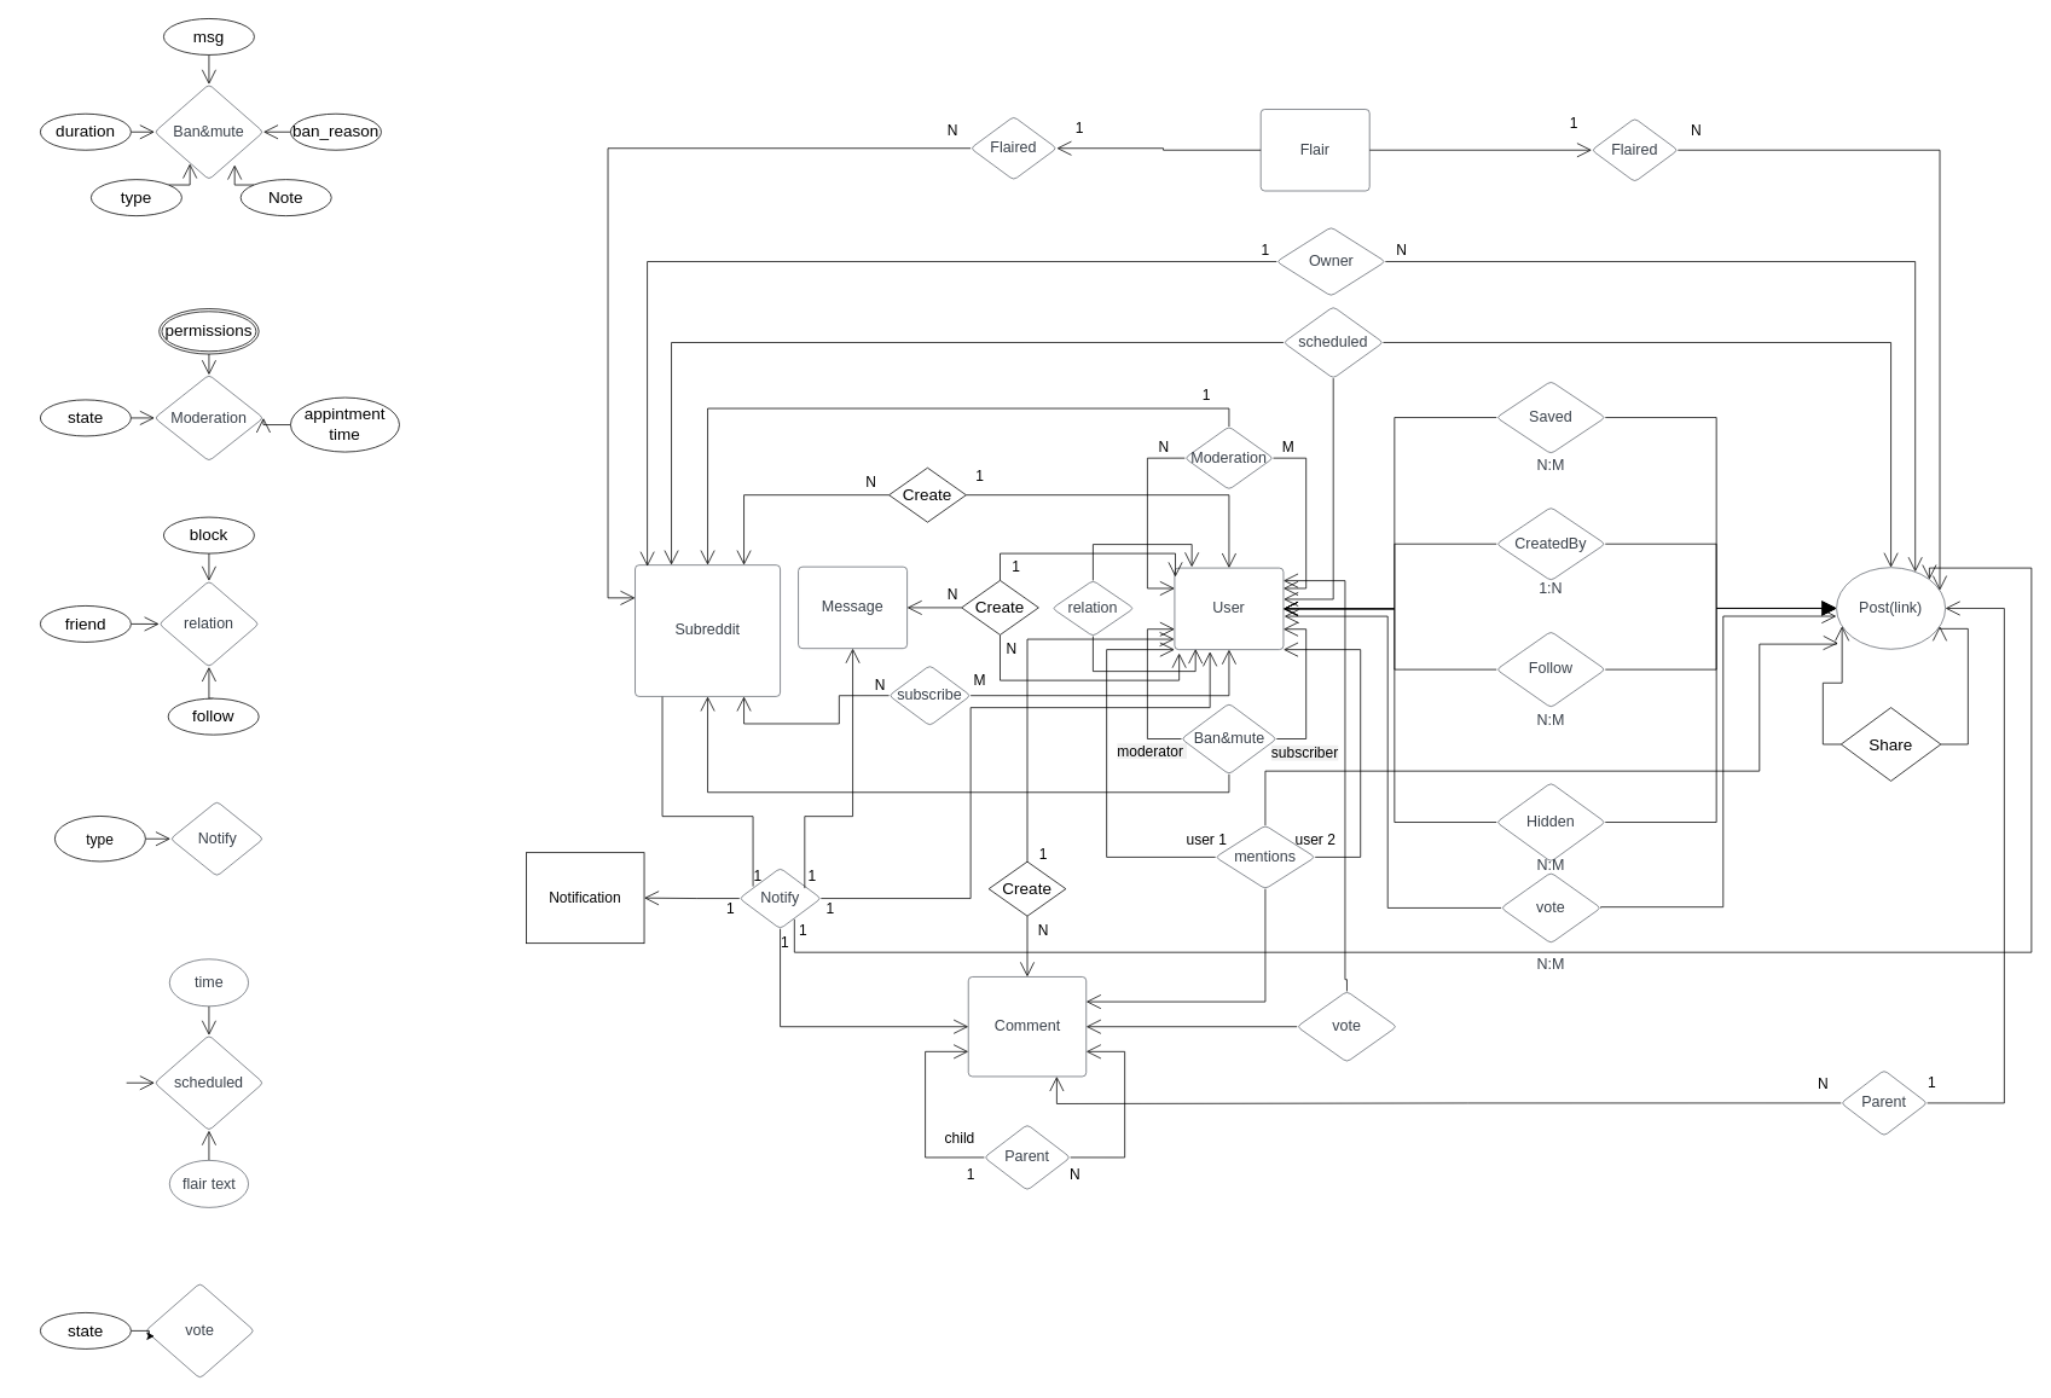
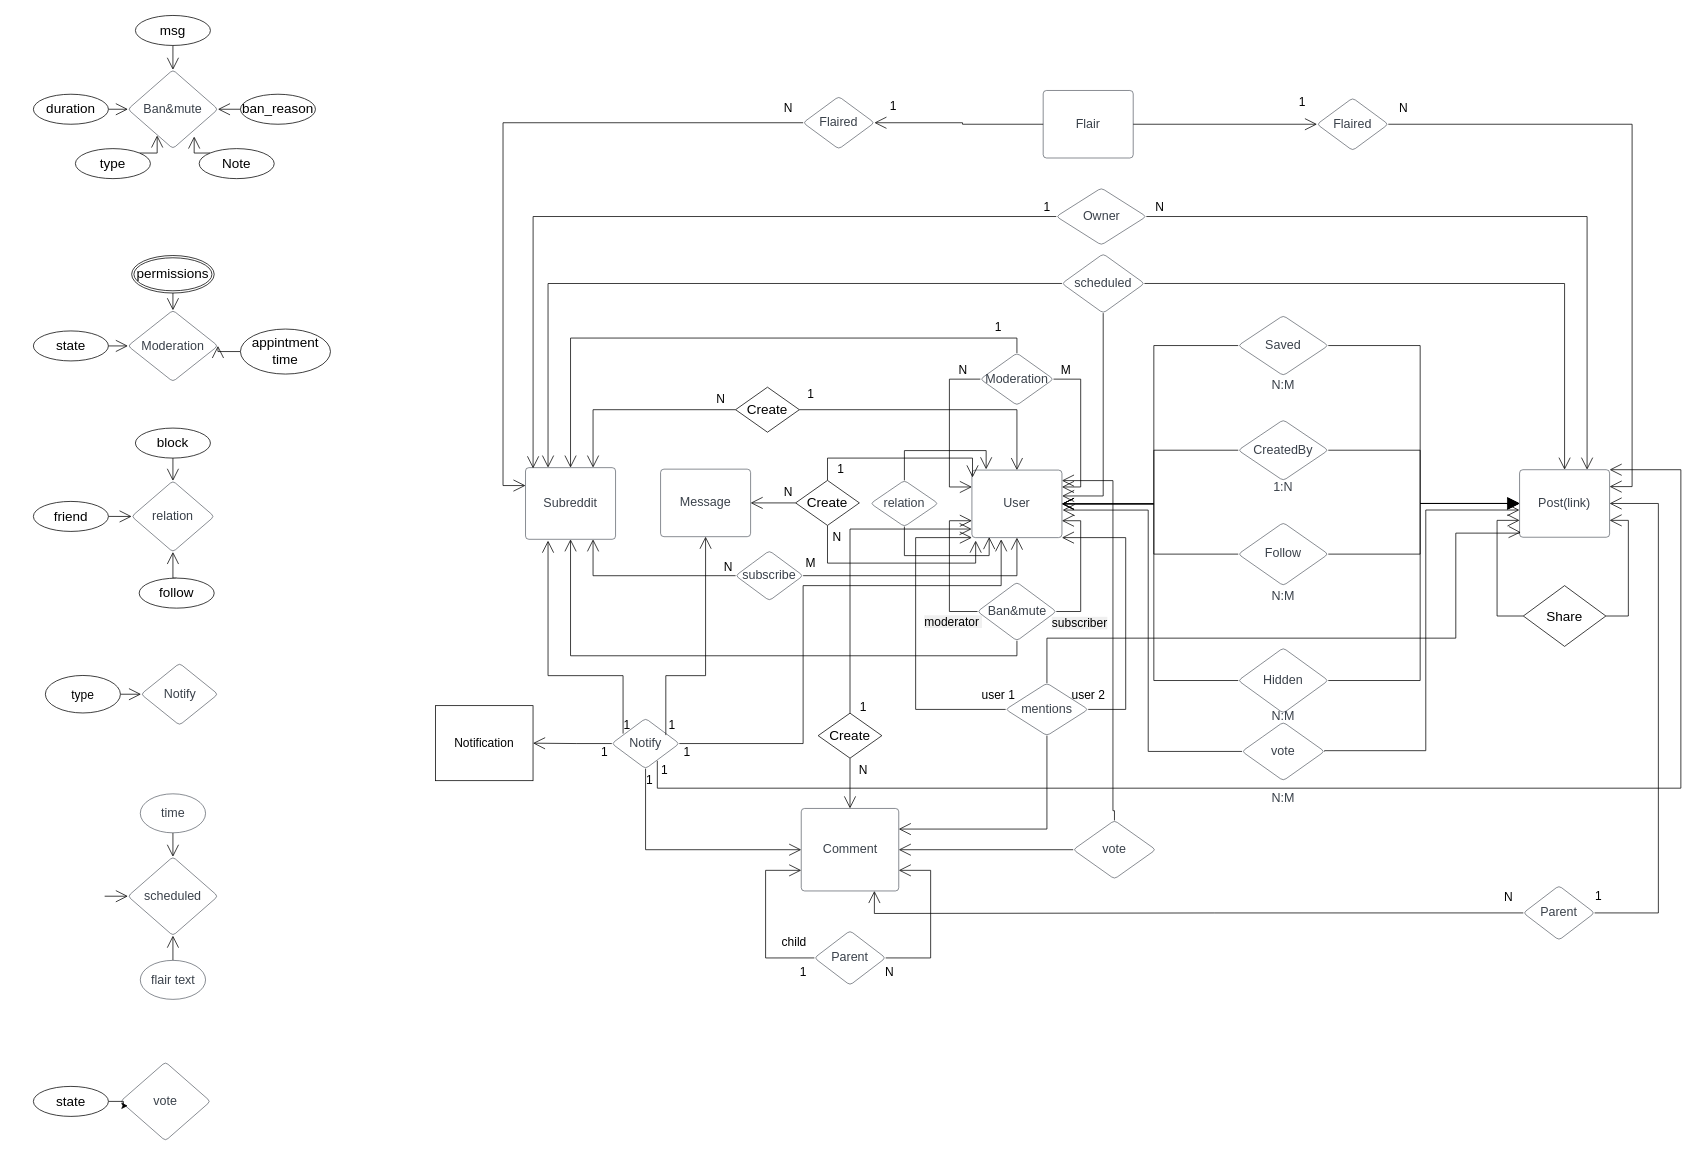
- <mxCell id="55" value="Post(link)" style="ellipse;html=1;overflow=block;blockSpacing=1;whiteSpace=wrap;fontSize=16.7;fontColor=#3a414a;spacing=3.8;strokeColor=#3a414a;strokeOpacity=100;absoluteArcSize=1;arcSize=9;strokeWidth=0.8;" parent="2" vertex="1"><mxGeometry x="2005" y="605.5" width="120" height="90" as="geometry" /></mxCell>
+ <mxCell id="55" value="Post(link)" style="html=1;overflow=block;blockSpacing=1;whiteSpace=wrap;fontSize=16.7;fontColor=#3a414a;spacing=3.8;strokeColor=#3a414a;strokeOpacity=100;rounded=1;absoluteArcSize=1;arcSize=9;strokeWidth=0.8;" parent="2" vertex="1"><mxGeometry x="2005" y="605.5" width="120" height="90" as="geometry" /></mxCell>
- <mxCell id="64" value="Subreddit" style="html=1;overflow=block;blockSpacing=1;whiteSpace=wrap;fontSize=16.7;fontColor=#3a414a;spacing=3.8;strokeColor=#3a414a;strokeOpacity=100;rounded=1;absoluteArcSize=1;arcSize=9;strokeWidth=0.8;" parent="2" vertex="1"><mxGeometry x="680" y="602.75" width="160" height="145" as="geometry" /></mxCell>
+ <mxCell id="64" value="Subreddit" style="html=1;overflow=block;blockSpacing=1;whiteSpace=wrap;fontSize=16.7;fontColor=#3a414a;spacing=3.8;strokeColor=#3a414a;strokeOpacity=100;rounded=1;absoluteArcSize=1;arcSize=9;strokeWidth=0.8;" parent="2" vertex="1"><mxGeometry x="680" y="602.75" width="120" height="95.5" as="geometry" /></mxCell>
